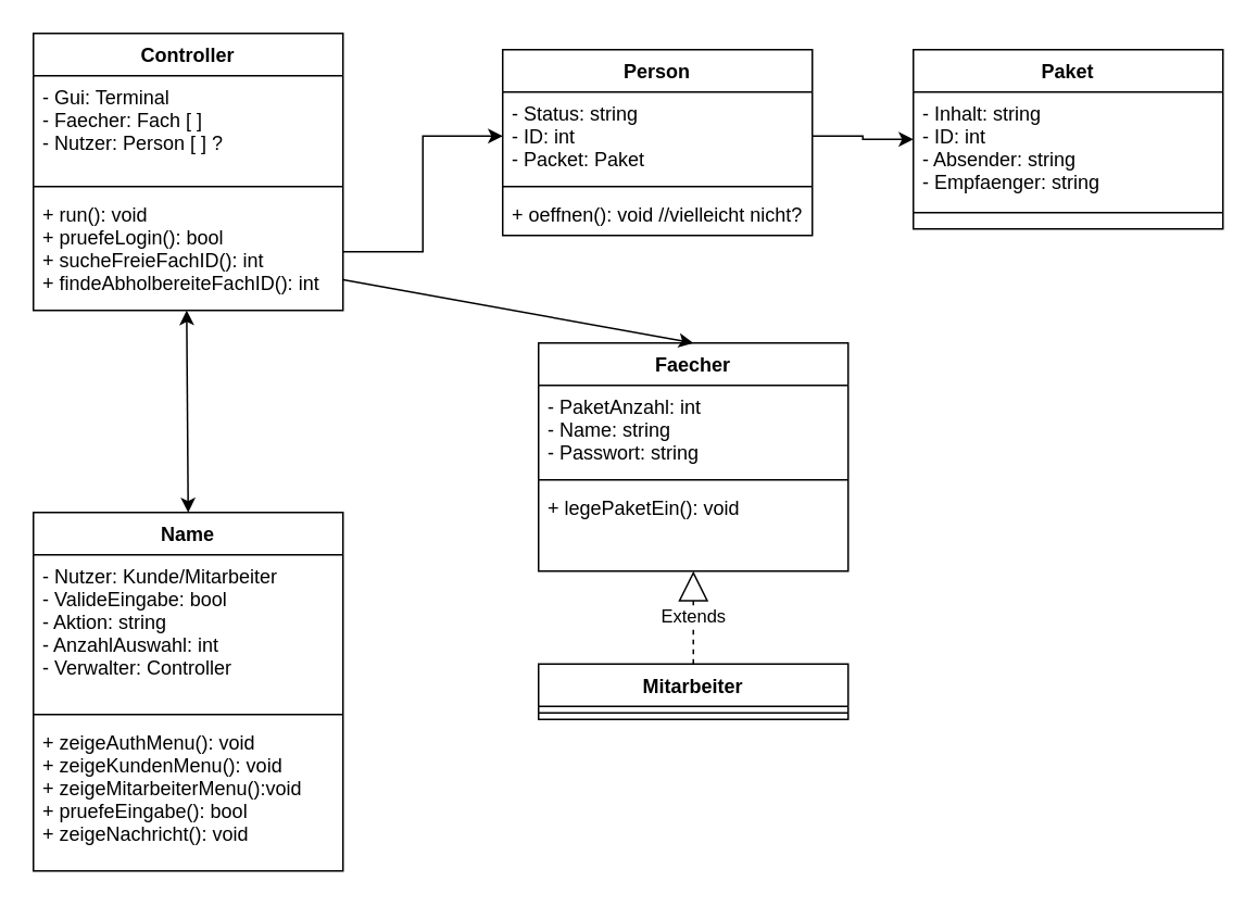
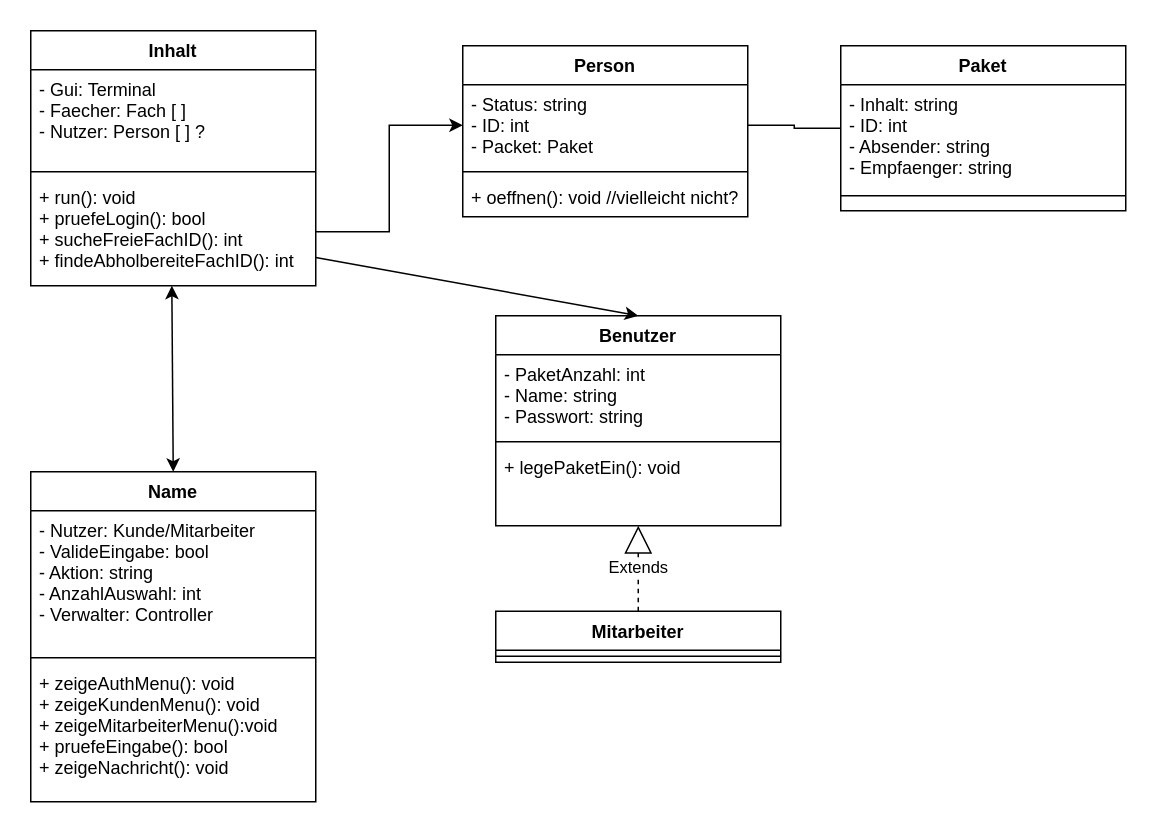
- <mxCell id="5" value="Controller" style="swimlane;fontStyle=1;align=center;verticalAlign=top;childLayout=stackLayout;horizontal=1;startSize=26;horizontalStack=0;resizeParent=1;resizeParentMax=0;resizeLast=0;collapsible=1;marginBottom=0;" parent="1" vertex="1"><mxGeometry x="20" y="20" width="190" height="170" as="geometry" /></mxCell>
+ <mxCell id="5" value="Inhalt" style="swimlane;fontStyle=1;align=center;verticalAlign=top;childLayout=stackLayout;horizontal=1;startSize=26;horizontalStack=0;resizeParent=1;resizeParentMax=0;resizeLast=0;collapsible=1;marginBottom=0;" parent="1" vertex="1"><mxGeometry x="20" y="20" width="190" height="170" as="geometry" /></mxCell>
- <mxCell id="25" style="edgeStyle=orthogonalEdgeStyle;rounded=0;orthogonalLoop=1;jettySize=auto;html=1;exitX=1;exitY=0.5;exitDx=0;exitDy=0;entryX=0;entryY=0.5;entryDx=0;entryDy=0;" edge="1" parent="1" source="14" target="2"><mxGeometry relative="1" as="geometry" /></mxCell>
+ <mxCell id="25" style="edgeStyle=orthogonalEdgeStyle;rounded=0;orthogonalLoop=1;jettySize=auto;html=1;exitX=1;exitY=0.5;exitDx=0;exitDy=0;entryX=0;entryY=0.5;entryDx=0;entryDy=0;endArrow=none;" edge="1" parent="1" source="14" target="2"><mxGeometry relative="1" as="geometry" /></mxCell>
- <mxCell id="17" value="Faecher" style="swimlane;fontStyle=1;align=center;verticalAlign=top;childLayout=stackLayout;horizontal=1;startSize=26;horizontalStack=0;resizeParent=1;resizeParentMax=0;resizeLast=0;collapsible=1;marginBottom=0;" parent="1" vertex="1"><mxGeometry x="330" y="210" width="190" height="140" as="geometry" /></mxCell>
+ <mxCell id="17" value="Benutzer" style="swimlane;fontStyle=1;align=center;verticalAlign=top;childLayout=stackLayout;horizontal=1;startSize=26;horizontalStack=0;resizeParent=1;resizeParentMax=0;resizeLast=0;collapsible=1;marginBottom=0;" parent="1" vertex="1"><mxGeometry x="330" y="210" width="190" height="140" as="geometry" /></mxCell>
